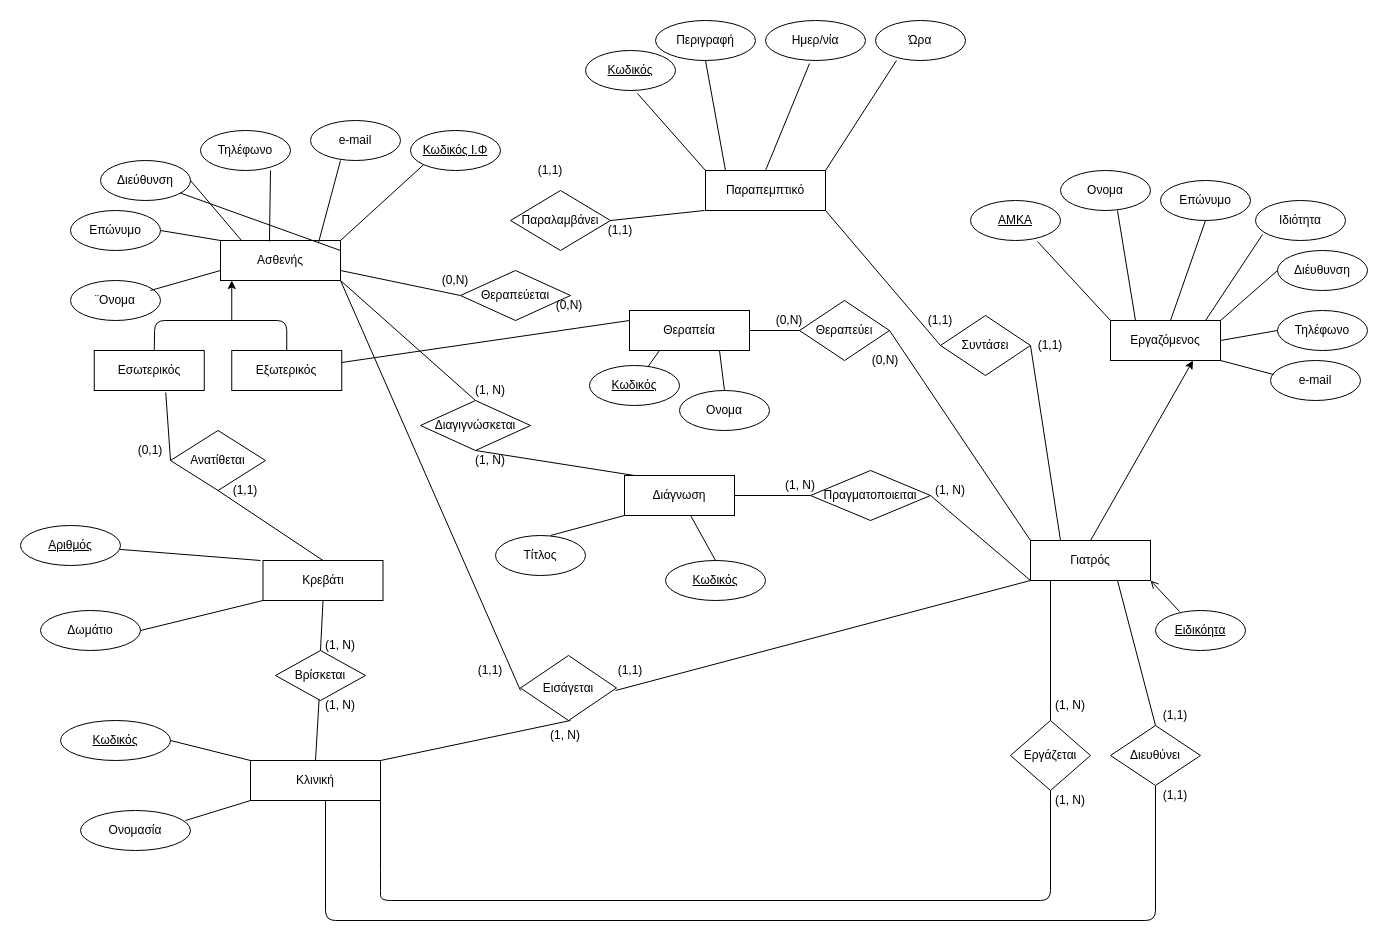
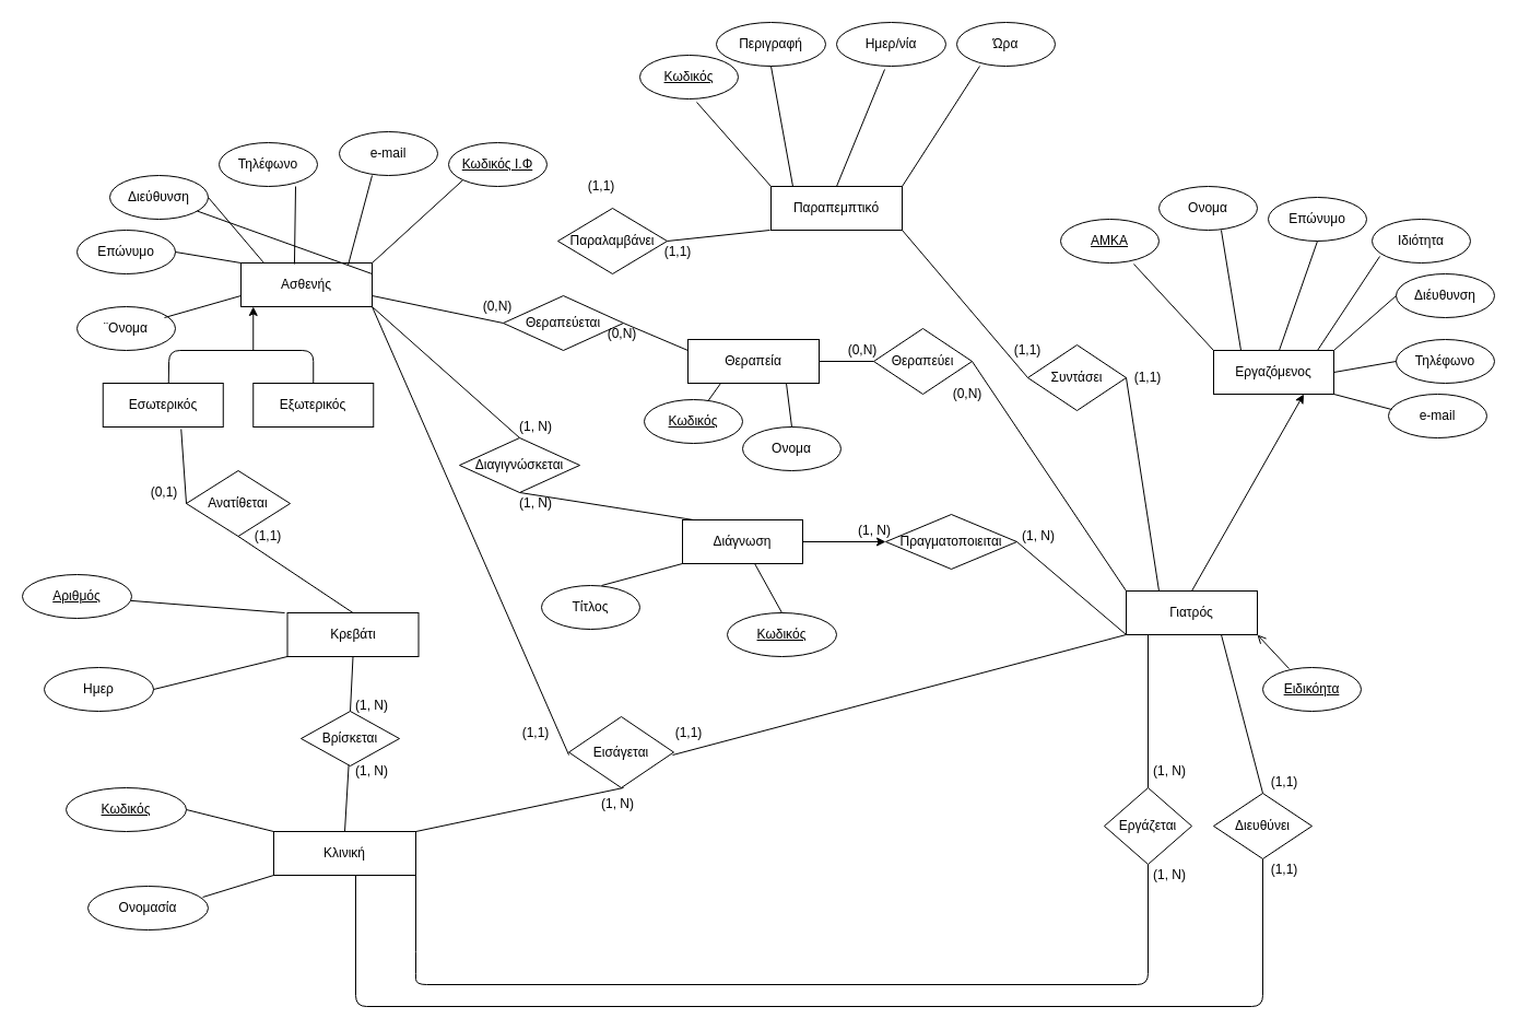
- <mxCell id="56" value="" style="endArrow=none;html=1;exitX=0;exitY=0.25;exitDx=0;exitDy=0;" parent="1" source="55" target="96" edge="1"><mxGeometry width="50" height="50" relative="1" as="geometry"><mxPoint x="523" y="320" as="sourcePoint" /><mxPoint x="573" y="270" as="targetPoint" /></mxGeometry></mxCell>
+ <mxCell id="56" value="" style="endArrow=none;html=1;exitX=0;exitY=0.25;exitDx=0;exitDy=0;entryX=1;entryY=0.5;entryDx=0;entryDy=0;" parent="1" source="55" target="53" edge="1"><mxGeometry width="50" height="50" relative="1" as="geometry"><mxPoint x="523" y="320" as="sourcePoint" /><mxPoint x="573" y="270" as="targetPoint" /></mxGeometry></mxCell>
- <mxCell id="52" value="" style="endArrow=none;html=1;exitX=1;exitY=0.5;exitDx=0;exitDy=0;entryX=0;entryY=0.5;entryDx=0;entryDy=0;" parent="1" source="43" target="46" edge="1"><mxGeometry width="50" height="50" relative="1" as="geometry"><mxPoint x="780" y="525" as="sourcePoint" /><mxPoint x="830" y="475" as="targetPoint" /></mxGeometry></mxCell>
+ <mxCell id="52" value="" style="endArrow=classic;html=1;exitX=1;exitY=0.5;exitDx=0;exitDy=0;entryX=0;entryY=0.5;entryDx=0;entryDy=0;" parent="1" source="43" target="46" edge="1"><mxGeometry width="50" height="50" relative="1" as="geometry"><mxPoint x="780" y="525" as="sourcePoint" /><mxPoint x="830" y="475" as="targetPoint" /></mxGeometry></mxCell>
- <mxCell id="41" value="Δωμάτιο" style="ellipse;whiteSpace=wrap;html=1;" parent="1" vertex="1"><mxGeometry x="40" y="610" width="100" height="40" as="geometry" /></mxCell>
+ <mxCell id="41" value="Ημερ" style="ellipse;whiteSpace=wrap;html=1;" parent="1" vertex="1"><mxGeometry x="40" y="610" width="100" height="40" as="geometry" /></mxCell>
